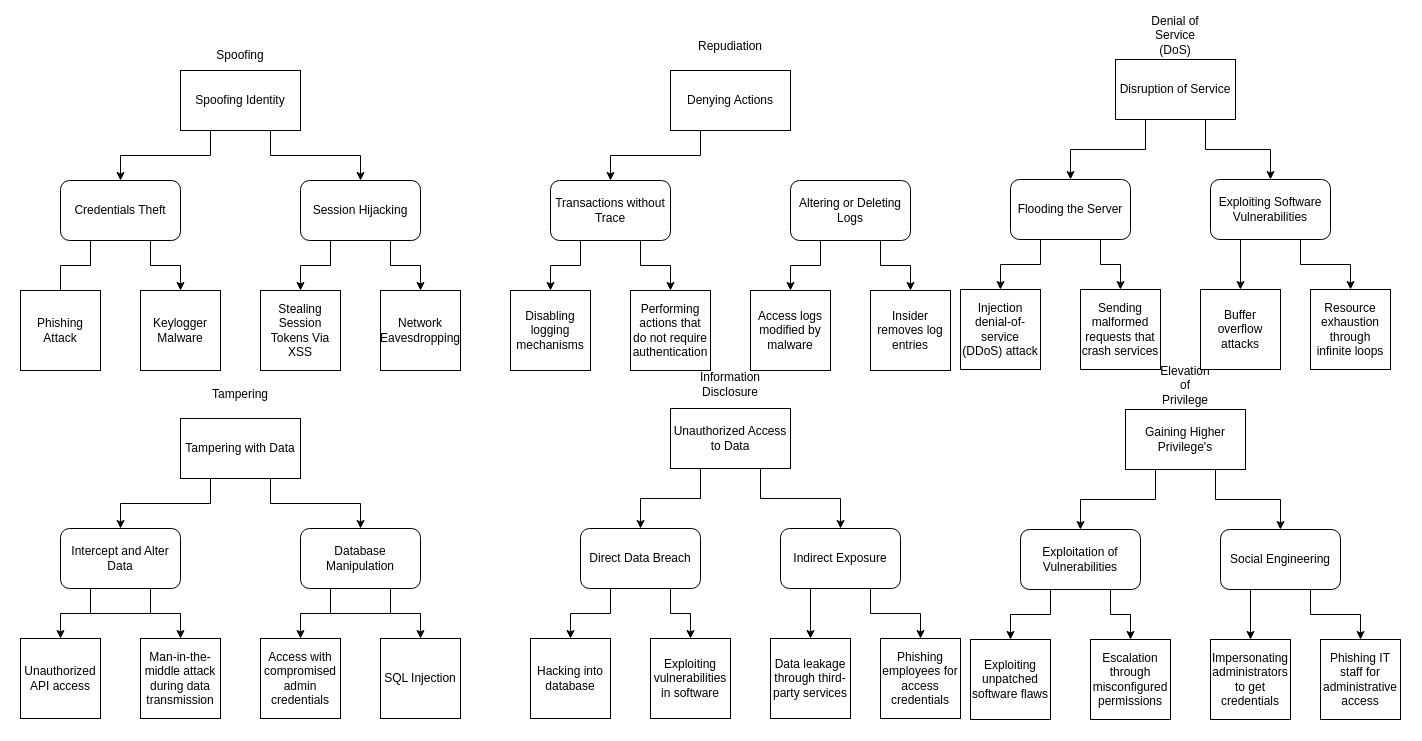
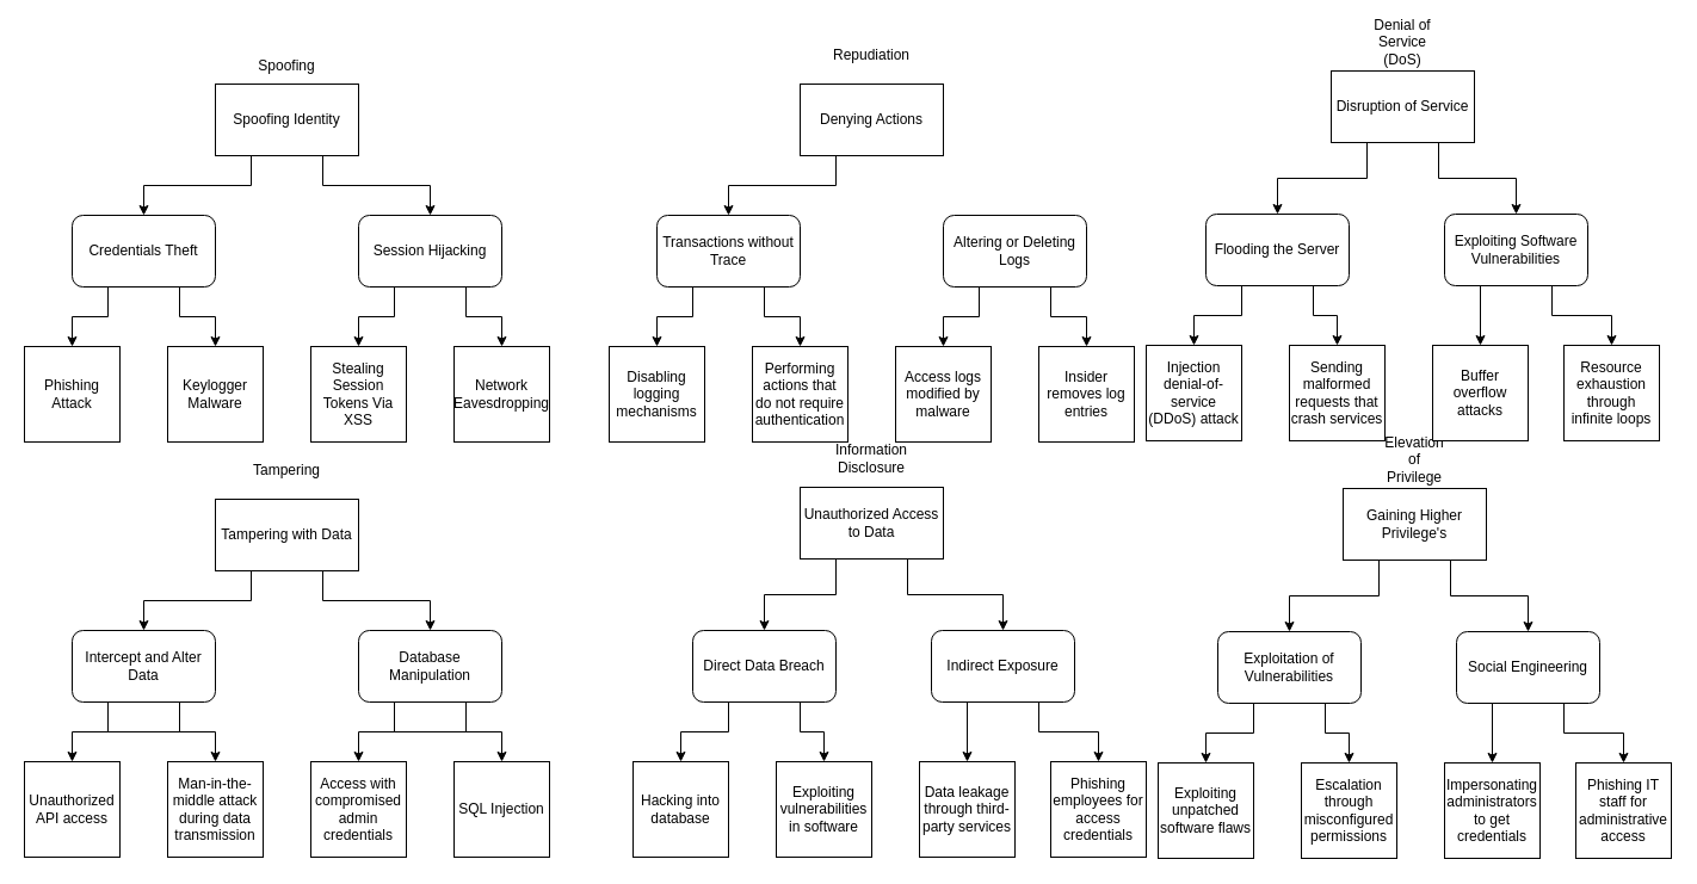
- <mxCell id="28" style="edgeStyle=orthogonalEdgeStyle;rounded=0;orthogonalLoop=1;jettySize=auto;html=1;exitX=0.25;exitY=1;exitDx=0;exitDy=0;entryX=0.5;entryY=0;entryDx=0;entryDy=0;endArrow=none;" edge="1" parent="1" source="30" target="31"><mxGeometry relative="1" as="geometry" /></mxCell>
+ <mxCell id="28" style="edgeStyle=orthogonalEdgeStyle;rounded=0;orthogonalLoop=1;jettySize=auto;html=1;exitX=0.25;exitY=1;exitDx=0;exitDy=0;entryX=0.5;entryY=0;entryDx=0;entryDy=0;" edge="1" parent="1" source="30" target="31"><mxGeometry relative="1" as="geometry" /></mxCell>
